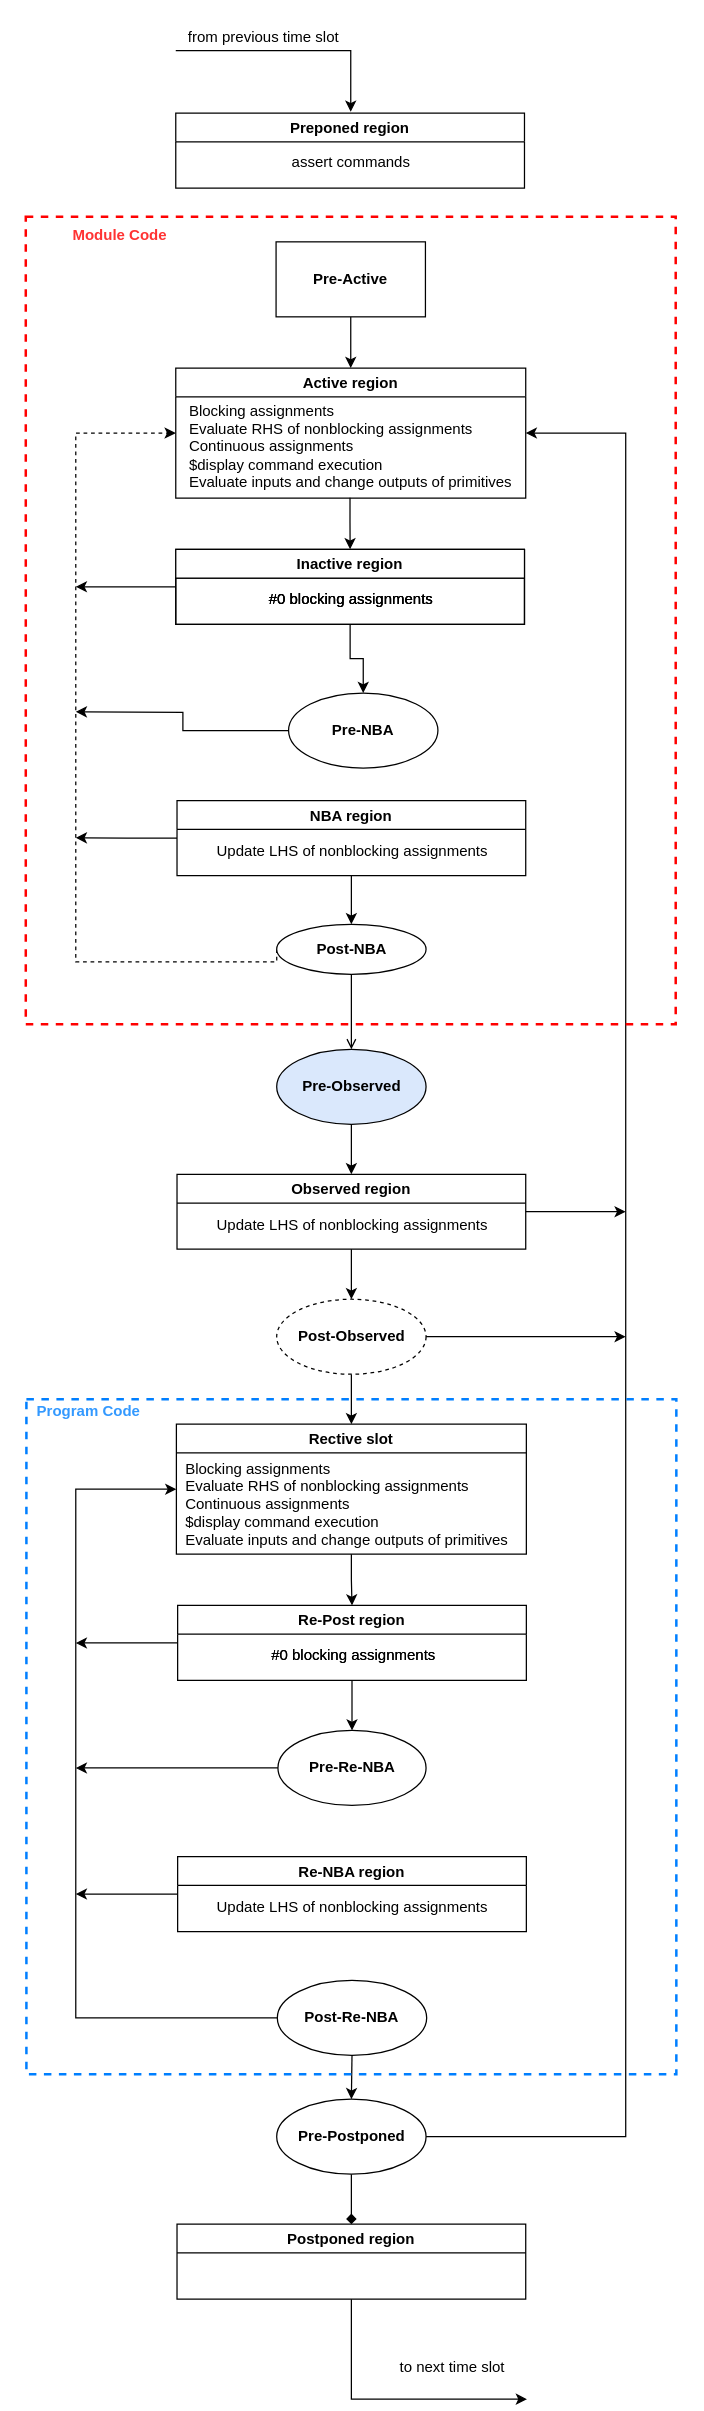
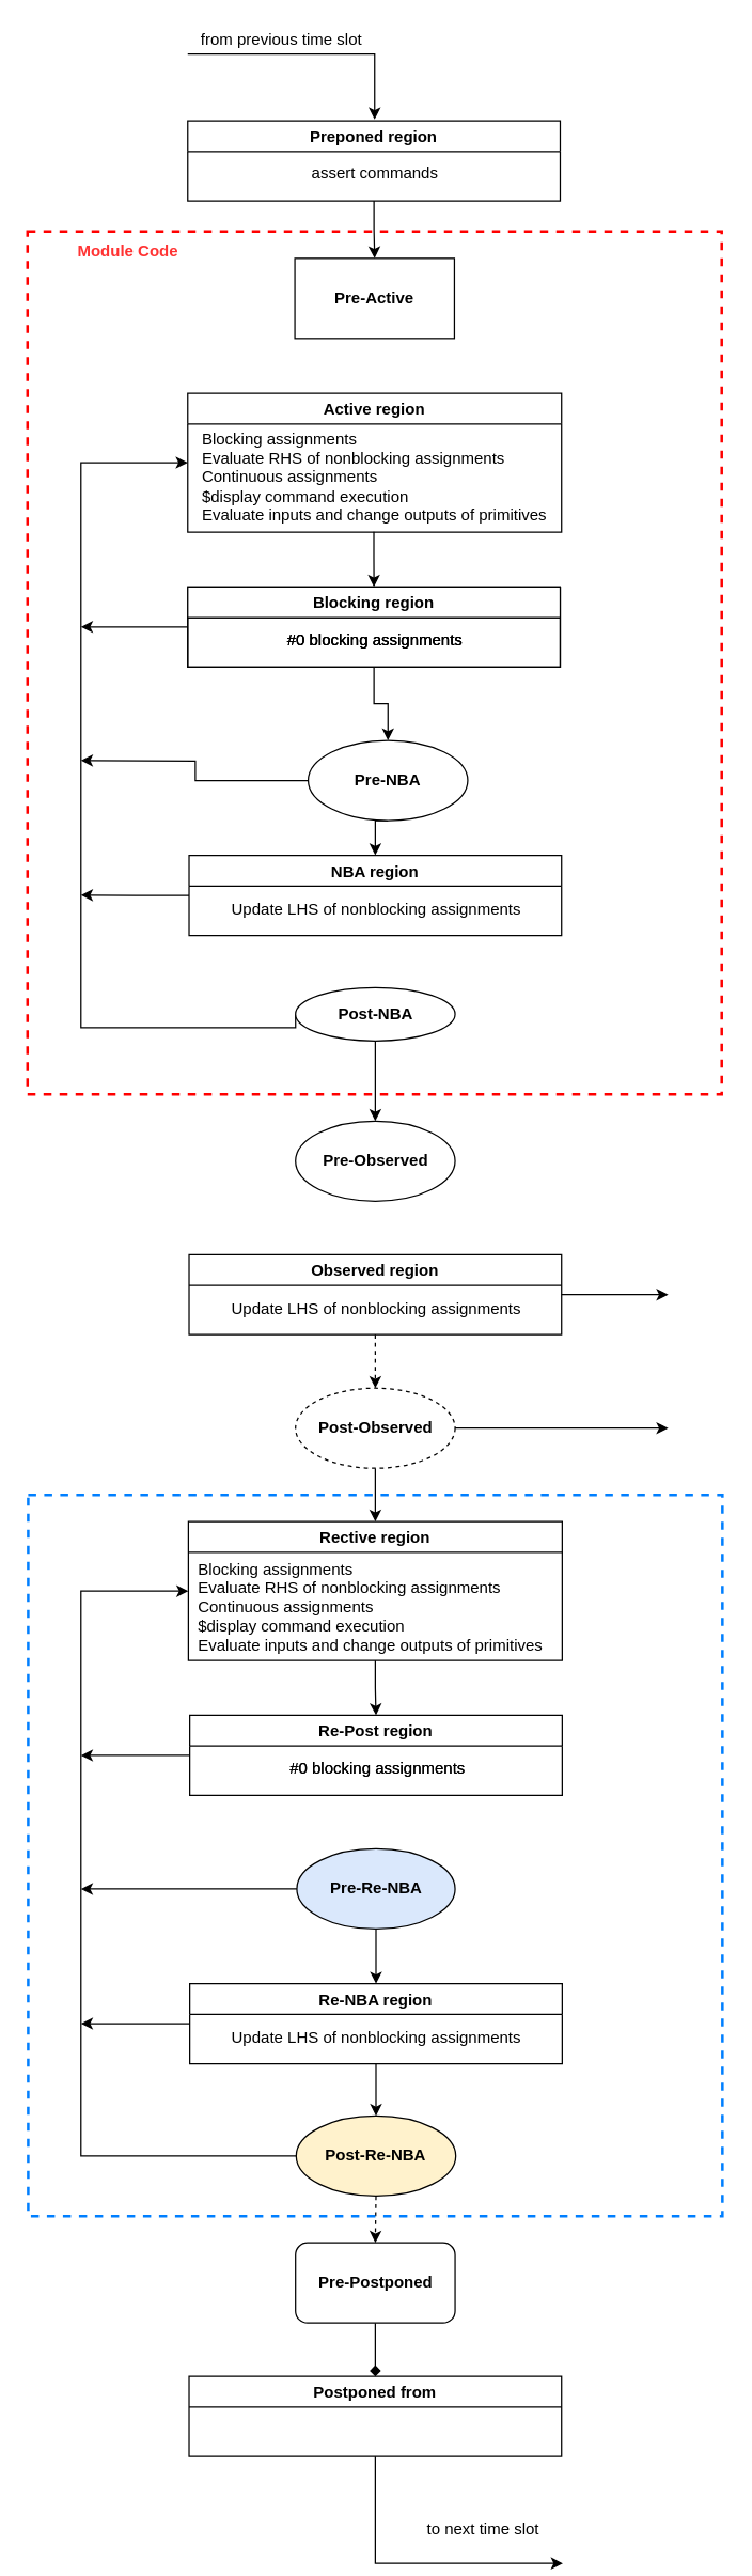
+ <mxCell id="24" style="edgeStyle=orthogonalEdgeStyle;rounded=0;orthogonalLoop=1;jettySize=auto;html=1;exitX=0.5;exitY=1;exitDx=0;exitDy=0;entryX=0.5;entryY=0;entryDx=0;entryDy=0;" edge="1" parent="1" source="25" target="28"><mxGeometry relative="1" as="geometry" /></mxCell>
- <mxCell id="27" style="edgeStyle=orthogonalEdgeStyle;rounded=0;orthogonalLoop=1;jettySize=auto;html=1;exitX=0.5;exitY=1;exitDx=0;exitDy=0;entryX=0.5;entryY=0;entryDx=0;entryDy=0;" edge="1" parent="1" source="28" target="3"><mxGeometry relative="1" as="geometry" /></mxCell>
- <mxCell id="7" value="Inactive region" style="swimlane;" vertex="1" parent="5"><mxGeometry width="279" height="60" as="geometry" /></mxCell>
+ <mxCell id="7" value="Blocking region" style="swimlane;" vertex="1" parent="5"><mxGeometry width="279" height="60" as="geometry" /></mxCell>
- <mxCell id="33" style="edgeStyle=orthogonalEdgeStyle;rounded=0;orthogonalLoop=1;jettySize=auto;html=1;exitX=0;exitY=0.5;exitDx=0;exitDy=0;entryX=0;entryY=0.5;entryDx=0;entryDy=0;dashed=1;" edge="1" parent="1" source="34" target="3"><mxGeometry relative="1" as="geometry"><Array as="points"><mxPoint x="60" y="769" /><mxPoint x="60" y="346" /></Array></mxGeometry></mxCell>
+ <mxCell id="33" style="edgeStyle=orthogonalEdgeStyle;rounded=0;orthogonalLoop=1;jettySize=auto;html=1;exitX=0;exitY=0.5;exitDx=0;exitDy=0;entryX=0;entryY=0.5;entryDx=0;entryDy=0;" edge="1" parent="1" source="34" target="3"><mxGeometry relative="1" as="geometry"><Array as="points"><mxPoint x="60" y="769" /><mxPoint x="60" y="346" /></Array></mxGeometry></mxCell>
+ <mxCell id="29" style="edgeStyle=orthogonalEdgeStyle;rounded=0;orthogonalLoop=1;jettySize=auto;html=1;exitX=0.5;exitY=1;exitDx=0;exitDy=0;entryX=0.5;entryY=0;entryDx=0;entryDy=0;" edge="1" parent="1" source="31" target="12"><mxGeometry relative="1" as="geometry" /></mxCell>
- <mxCell id="10" style="edgeStyle=orthogonalEdgeStyle;rounded=0;orthogonalLoop=1;jettySize=auto;html=1;exitX=0.5;exitY=1;exitDx=0;exitDy=0;" edge="1" parent="1" source="12" target="34"><mxGeometry relative="1" as="geometry" /></mxCell>
- <mxCell id="32" style="edgeStyle=orthogonalEdgeStyle;rounded=0;orthogonalLoop=1;jettySize=auto;html=1;exitX=0.5;exitY=1;exitDx=0;exitDy=0;entryX=0.5;entryY=0;entryDx=0;entryDy=0;endArrow=open;" edge="1" parent="1" source="34" target="37"><mxGeometry relative="1" as="geometry" /></mxCell>
+ <mxCell id="32" style="edgeStyle=orthogonalEdgeStyle;rounded=0;orthogonalLoop=1;jettySize=auto;html=1;exitX=0.5;exitY=1;exitDx=0;exitDy=0;entryX=0.5;entryY=0;entryDx=0;entryDy=0;" edge="1" parent="1" source="34" target="37"><mxGeometry relative="1" as="geometry" /></mxCell>
- <mxCell id="37" value="&lt;b&gt;Pre-Observed&lt;/b&gt;" style="ellipse;whiteSpace=wrap;html=1;fillColor=#dae8fc;" vertex="1" parent="1"><mxGeometry x="220.75" y="839" width="119.5" height="60" as="geometry" /></mxCell>
+ <mxCell id="37" value="&lt;b&gt;Pre-Observed&lt;/b&gt;" style="ellipse;whiteSpace=wrap;html=1;" vertex="1" parent="1"><mxGeometry x="220.75" y="839" width="119.5" height="60" as="geometry" /></mxCell>
- <mxCell id="36" style="edgeStyle=orthogonalEdgeStyle;rounded=0;orthogonalLoop=1;jettySize=auto;html=1;exitX=0.5;exitY=1;exitDx=0;exitDy=0;entryX=0.5;entryY=0;entryDx=0;entryDy=0;" edge="1" parent="1" source="37" target="16"><mxGeometry relative="1" as="geometry" /></mxCell>
- <mxCell id="14" style="edgeStyle=orthogonalEdgeStyle;rounded=0;orthogonalLoop=1;jettySize=auto;html=1;exitX=0.5;exitY=1;exitDx=0;exitDy=0;" edge="1" parent="1" source="16" target="40"><mxGeometry relative="1" as="geometry" /></mxCell>
+ <mxCell id="14" style="edgeStyle=orthogonalEdgeStyle;rounded=0;orthogonalLoop=1;jettySize=auto;html=1;exitX=0.5;exitY=1;exitDx=0;exitDy=0;dashed=1;" edge="1" parent="1" source="16" target="40"><mxGeometry relative="1" as="geometry" /></mxCell>
- <mxCell id="21" style="edgeStyle=orthogonalEdgeStyle;rounded=0;orthogonalLoop=1;jettySize=auto;html=1;exitX=1;exitY=0.5;exitDx=0;exitDy=0;entryX=1;entryY=0.5;entryDx=0;entryDy=0;" edge="1" parent="1" source="60" target="3"><mxGeometry relative="1" as="geometry"><Array as="points"><mxPoint x="500" y="1709" /><mxPoint x="500" y="346" /></Array></mxGeometry></mxCell>
- <mxCell id="65" value="&lt;font color=&quot;#3399ff&quot;&gt;&lt;b&gt;Program Code&lt;/b&gt;&lt;/font&gt;" style="text;html=1;align=center;verticalAlign=middle;resizable=0;points=[];autosize=1;strokeColor=none;fillColor=none;" vertex="1" parent="1"><mxGeometry y="1119" width="100" height="20" as="geometry" x="20" /></mxCell>
- <mxCell id="42" value="Rective slot" style="swimlane;" vertex="1" parent="1"><mxGeometry x="140.5" y="1139" width="280" height="104" as="geometry"><mxRectangle x="460" y="80" width="130" height="23" as="alternateBounds" /></mxGeometry></mxCell>
+ <mxCell id="42" value="Rective region" style="swimlane;" vertex="1" parent="1"><mxGeometry x="140.5" y="1139" width="280" height="104" as="geometry"><mxRectangle x="460" y="80" width="130" height="23" as="alternateBounds" /></mxGeometry></mxCell>
- <mxCell id="44" style="edgeStyle=orthogonalEdgeStyle;rounded=0;orthogonalLoop=1;jettySize=auto;html=1;exitX=0.5;exitY=1;exitDx=0;exitDy=0;" edge="1" parent="1" source="46" target="55"><mxGeometry relative="1" as="geometry" /></mxCell>
- <mxCell id="55" value="&lt;b&gt;Pre-Re-NBA&lt;/b&gt;" style="ellipse;whiteSpace=wrap;html=1;" vertex="1" parent="1"><mxGeometry x="221.75" y="1384" width="118.5" height="60" as="geometry" /></mxCell>
+ <mxCell id="55" value="&lt;b&gt;Pre-Re-NBA&lt;/b&gt;" style="ellipse;whiteSpace=wrap;html=1;fillColor=#dae8fc;" vertex="1" parent="1"><mxGeometry x="221.75" y="1384" width="118.5" height="60" as="geometry" /></mxCell>
+ <mxCell id="53" style="edgeStyle=orthogonalEdgeStyle;rounded=0;orthogonalLoop=1;jettySize=auto;html=1;exitX=0.5;exitY=1;exitDx=0;exitDy=0;entryX=0.5;entryY=0;entryDx=0;entryDy=0;" edge="1" parent="1" source="55" target="51"><mxGeometry relative="1" as="geometry" /></mxCell>
+ <mxCell id="49" style="edgeStyle=orthogonalEdgeStyle;rounded=0;orthogonalLoop=1;jettySize=auto;html=1;exitX=0.5;exitY=1;exitDx=0;exitDy=0;entryX=0.5;entryY=0;entryDx=0;entryDy=0;" edge="1" parent="1" source="51" target="58"><mxGeometry relative="1" as="geometry" /></mxCell>
- <mxCell id="58" value="&lt;b&gt;Post-Re-NBA&lt;/b&gt;" style="ellipse;whiteSpace=wrap;html=1;" vertex="1" parent="1"><mxGeometry x="221.25" y="1584" width="119.5" height="60" as="geometry" /></mxCell>
+ <mxCell id="58" value="&lt;b&gt;Post-Re-NBA&lt;/b&gt;" style="ellipse;whiteSpace=wrap;html=1;fillColor=#fff2cc;" vertex="1" parent="1"><mxGeometry x="221.25" y="1584" width="119.5" height="60" as="geometry" /></mxCell>
- <mxCell id="56" style="edgeStyle=orthogonalEdgeStyle;rounded=0;orthogonalLoop=1;jettySize=auto;html=1;exitX=0.5;exitY=1;exitDx=0;exitDy=0;entryX=0.5;entryY=0;entryDx=0;entryDy=0;" edge="1" parent="1" source="58" target="60"><mxGeometry relative="1" as="geometry" /></mxCell>
+ <mxCell id="56" style="edgeStyle=orthogonalEdgeStyle;rounded=0;orthogonalLoop=1;jettySize=auto;html=1;exitX=0.5;exitY=1;exitDx=0;exitDy=0;entryX=0.5;entryY=0;entryDx=0;entryDy=0;dashed=1;" edge="1" parent="1" source="58" target="60"><mxGeometry relative="1" as="geometry" /></mxCell>
- <mxCell id="60" value="&lt;b&gt;Pre-Postponed&lt;/b&gt;" style="ellipse;whiteSpace=wrap;html=1;" vertex="1" parent="1"><mxGeometry x="220.75" y="1679" width="119.5" height="60" as="geometry" /></mxCell>
+ <mxCell id="60" value="&lt;b&gt;Pre-Postponed&lt;/b&gt;" style="whiteSpace=wrap;html=1;rounded=1;" vertex="1" parent="1"><mxGeometry x="220.75" y="1679" width="119.5" height="60" as="geometry" /></mxCell>
- <mxCell id="22" value="Postponed region" style="swimlane;" parent="1" vertex="1"><mxGeometry x="141" y="1779" width="279" height="60" as="geometry" /></mxCell>
+ <mxCell id="22" value="Postponed from" style="swimlane;" parent="1" vertex="1"><mxGeometry x="141" y="1779" width="279" height="60" as="geometry" /></mxCell>
